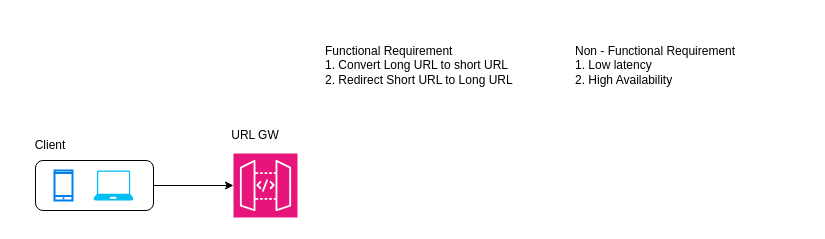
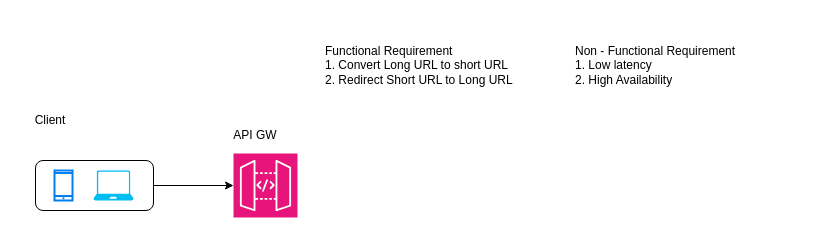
- <mxCell id="8" value="URL GW" style="text;html=1;align=center;verticalAlign=middle;whiteSpace=wrap;rounded=0;" vertex="1" parent="1"><mxGeometry x="225" y="120" width="60" height="30" as="geometry" /></mxCell>
+ <mxCell id="8" value="API GW" style="text;html=1;align=center;verticalAlign=middle;whiteSpace=wrap;rounded=0;" vertex="1" parent="1"><mxGeometry x="225" y="120" width="60" height="30" as="geometry" /></mxCell>
- <mxCell id="5" value="Client" style="text;html=1;align=center;verticalAlign=middle;whiteSpace=wrap;rounded=0;" vertex="1" parent="1"><mxGeometry x="20" y="130" width="60" height="30" as="geometry" /></mxCell>
+ <mxCell id="5" value="Client" style="text;html=1;align=center;verticalAlign=middle;whiteSpace=wrap;rounded=0;" vertex="1" parent="1"><mxGeometry x="20" y="105" width="60" height="30" as="geometry" /></mxCell>
